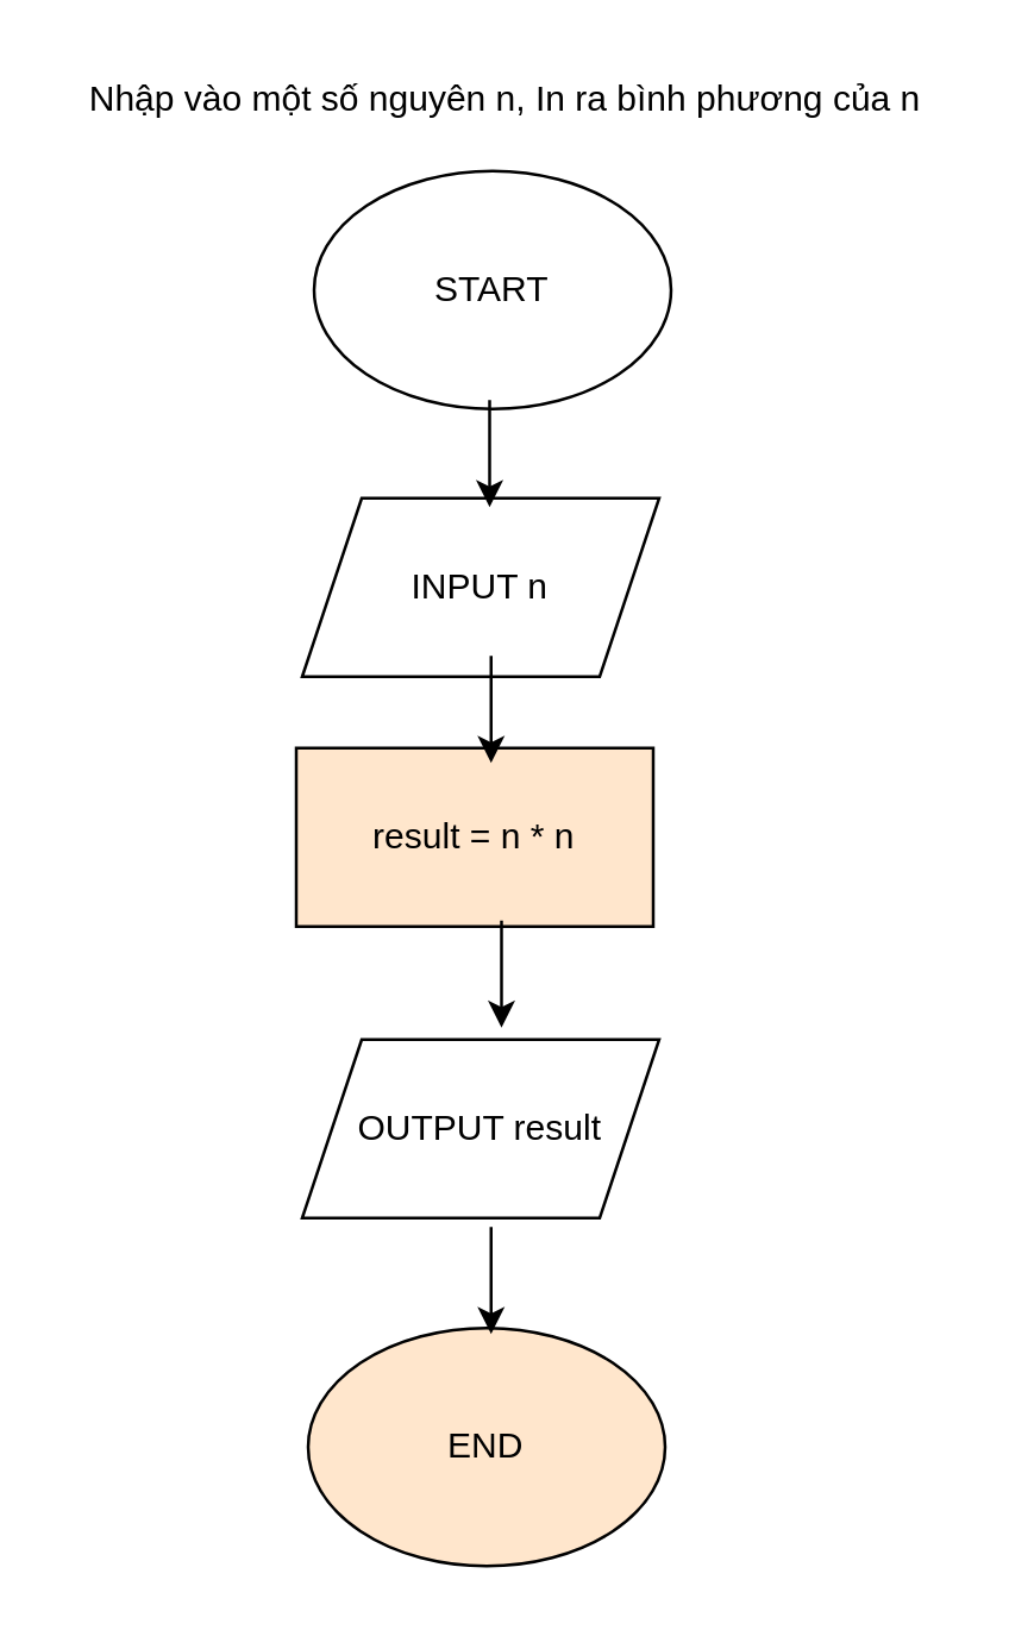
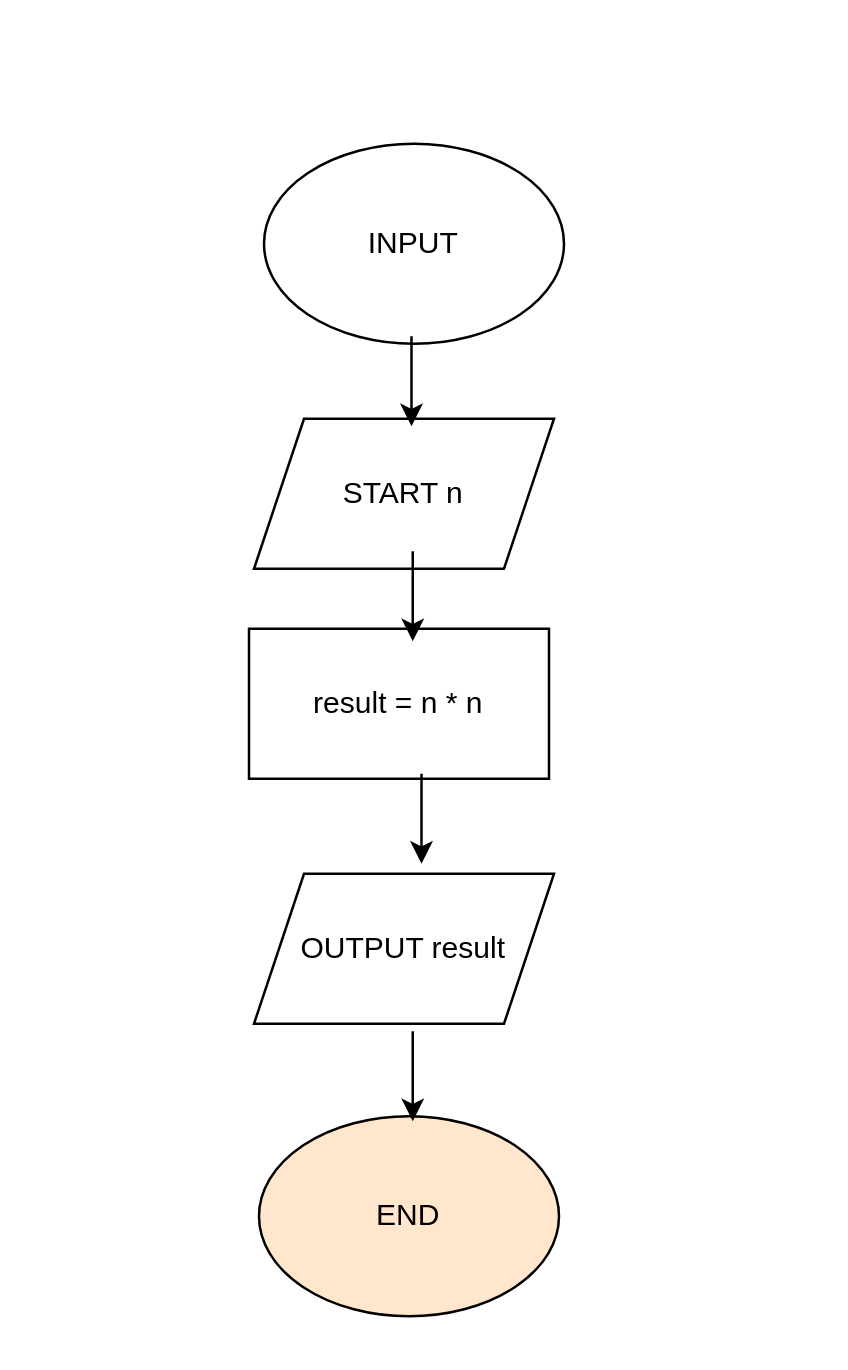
- <mxCell id="6" value="Nhập vào một số nguyên n, In ra bình phương của n" style="text;html=1;align=center;verticalAlign=middle;resizable=0;points=[];autosize=1;strokeColor=none;fillColor=none;" vertex="1" parent="1"><mxGeometry x="20" y="20" width="297" height="26" as="geometry" /></mxCell>
- <mxCell id="2" value="START" style="ellipse;whiteSpace=wrap;html=1;" vertex="1" parent="1"><mxGeometry x="105" y="57" width="120" height="80" as="geometry" /></mxCell>
+ <mxCell id="2" value="INPUT" style="ellipse;whiteSpace=wrap;html=1;" vertex="1" parent="1"><mxGeometry x="105" y="57" width="120" height="80" as="geometry" /></mxCell>
- <mxCell id="3" value="INPUT n" style="shape=parallelogram;perimeter=parallelogramPerimeter;whiteSpace=wrap;html=1;fixedSize=1;" vertex="1" parent="1"><mxGeometry x="101" y="167" width="120" height="60" as="geometry" /></mxCell>
+ <mxCell id="3" value="START n" style="shape=parallelogram;perimeter=parallelogramPerimeter;whiteSpace=wrap;html=1;fixedSize=1;" vertex="1" parent="1"><mxGeometry x="101" y="167" width="120" height="60" as="geometry" /></mxCell>
- <mxCell id="4" value="result = n * n" style="rounded=0;whiteSpace=wrap;html=1;fillColor=#ffe6cc;" vertex="1" parent="1"><mxGeometry x="99" y="251" width="120" height="60" as="geometry" /></mxCell>
+ <mxCell id="4" value="result = n * n" style="rounded=0;whiteSpace=wrap;html=1;" vertex="1" parent="1"><mxGeometry x="99" y="251" width="120" height="60" as="geometry" /></mxCell>
